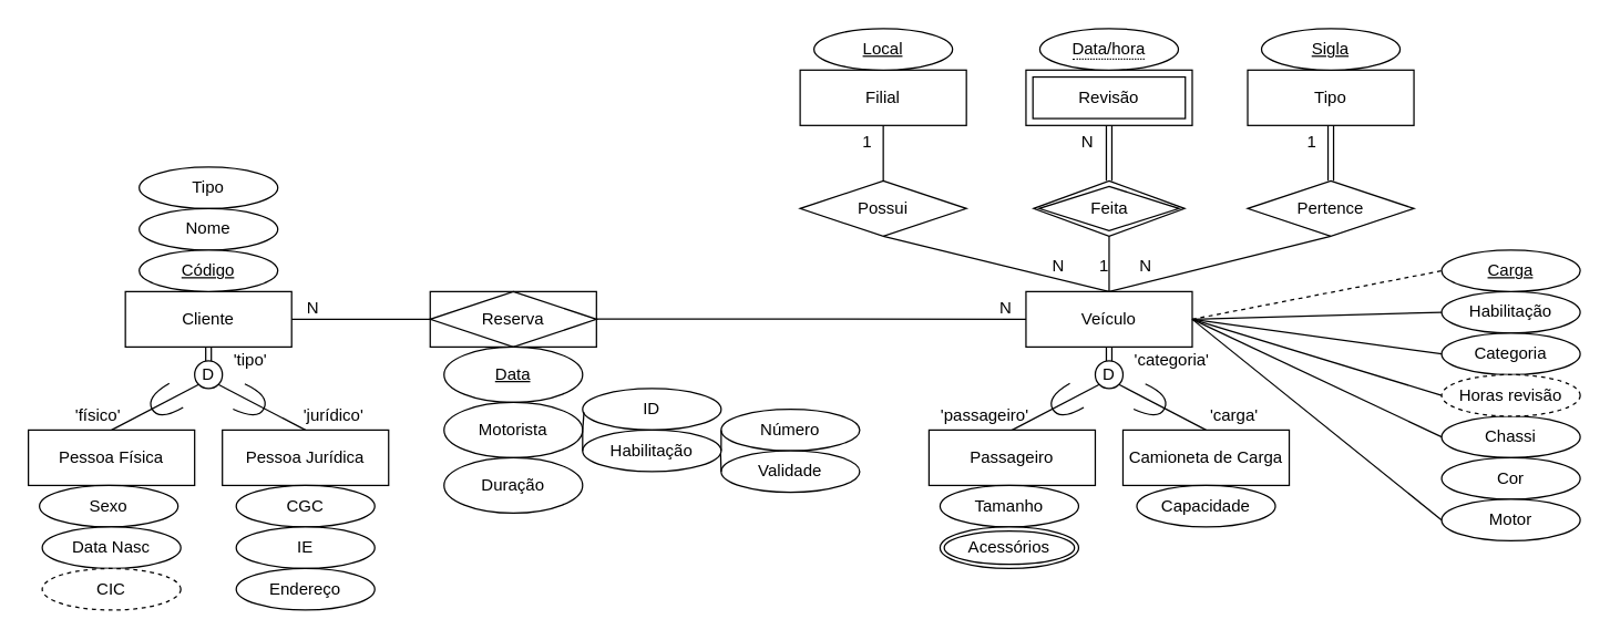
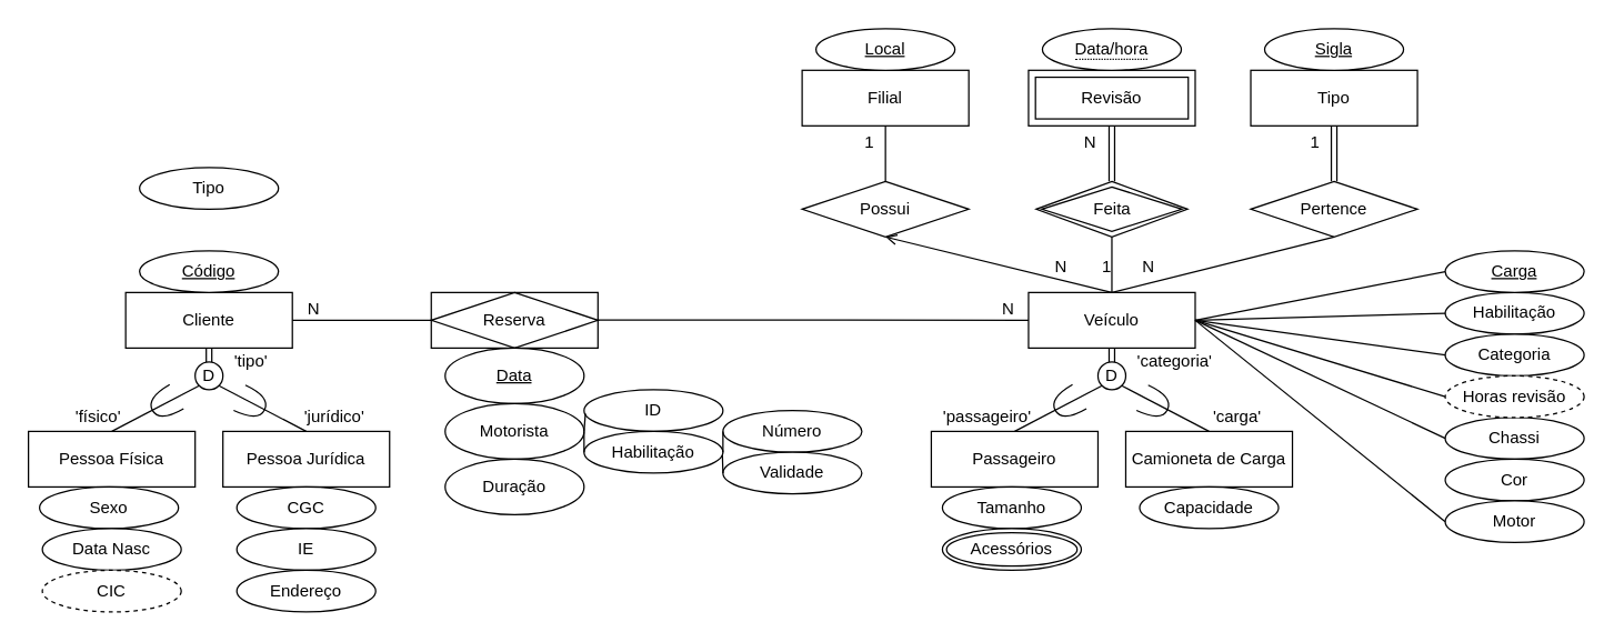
- <mxCell id="50" value="Nome" style="ellipse;whiteSpace=wrap;html=1;align=center;" vertex="1" parent="1"><mxGeometry x="100" y="150" width="100" height="30" as="geometry" /></mxCell>
- <mxCell id="46" value="" style="endArrow=none;html=1;rounded=0;exitX=0.5;exitY=0;exitDx=0;exitDy=0;entryX=0.5;entryY=1;entryDx=0;entryDy=0;" edge="1" parent="1" source="27" target="39"><mxGeometry relative="1" as="geometry"><mxPoint x="728" y="100" as="sourcePoint" /><mxPoint x="728" y="140" as="targetPoint" /></mxGeometry></mxCell>
+ <mxCell id="46" value="" style="endArrow=open;html=1;rounded=0;exitX=0.5;exitY=0;exitDx=0;exitDy=0;entryX=0.5;entryY=1;entryDx=0;entryDy=0;" edge="1" parent="1" source="27" target="39"><mxGeometry relative="1" as="geometry"><mxPoint x="728" y="100" as="sourcePoint" /><mxPoint x="728" y="140" as="targetPoint" /></mxGeometry></mxCell>
- <mxCell id="73" value="" style="endArrow=none;html=1;rounded=0;entryX=0;entryY=0.5;entryDx=0;entryDy=0;exitX=1;exitY=0.5;exitDx=0;exitDy=0;dashed=1;" edge="1" parent="1" target="78" source="27"><mxGeometry relative="1" as="geometry"><mxPoint x="915" y="235" as="sourcePoint" /><mxPoint x="916" y="207.16" as="targetPoint" /></mxGeometry></mxCell>
+ <mxCell id="73" value="" style="endArrow=none;html=1;rounded=0;entryX=0;entryY=0.5;entryDx=0;entryDy=0;exitX=1;exitY=0.5;exitDx=0;exitDy=0;" edge="1" parent="1" target="78" source="27"><mxGeometry relative="1" as="geometry"><mxPoint x="915" y="235" as="sourcePoint" /><mxPoint x="916" y="207.16" as="targetPoint" /></mxGeometry></mxCell>
